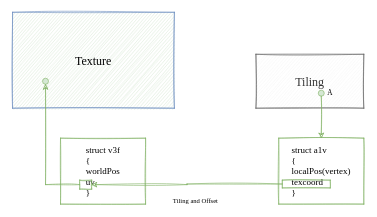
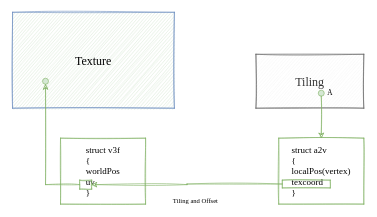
- <mxCell id="7" value="&lt;div style=&quot;text-align: left ; font-size: 15px&quot;&gt;&lt;font style=&quot;font-size: 15px&quot; face=&quot;Comic Sans MS&quot;&gt;struct a1v&lt;/font&gt;&lt;/div&gt;&lt;div style=&quot;text-align: left ; font-size: 15px&quot;&gt;&lt;font style=&quot;font-size: 15px&quot; face=&quot;Comic Sans MS&quot;&gt;{&lt;/font&gt;&lt;/div&gt;&lt;div style=&quot;text-align: left ; font-size: 15px&quot;&gt;&lt;font style=&quot;font-size: 15px&quot; face=&quot;Comic Sans MS&quot;&gt;localPos(vertex)&lt;/font&gt;&lt;/div&gt;&lt;div style=&quot;text-align: left ; font-size: 15px&quot;&gt;&lt;font style=&quot;font-size: 15px&quot; face=&quot;Comic Sans MS&quot;&gt;texcoord&lt;/font&gt;&lt;/div&gt;&lt;font style=&quot;font-size: 15px&quot; face=&quot;Comic Sans MS&quot;&gt;&lt;div style=&quot;text-align: left&quot;&gt;}&lt;/div&gt;&lt;/font&gt;" style="text;html=1;strokeColor=#82b366;align=center;verticalAlign=middle;whiteSpace=wrap;rounded=0;shadow=0;sketch=1;" vertex="1" parent="1"><mxGeometry x="464.04" y="230" width="141.92" height="110" as="geometry" /></mxCell>
+ <mxCell id="7" value="&lt;div style=&quot;text-align: left ; font-size: 15px&quot;&gt;&lt;font style=&quot;font-size: 15px&quot; face=&quot;Comic Sans MS&quot;&gt;struct a2v&lt;/font&gt;&lt;/div&gt;&lt;div style=&quot;text-align: left ; font-size: 15px&quot;&gt;&lt;font style=&quot;font-size: 15px&quot; face=&quot;Comic Sans MS&quot;&gt;{&lt;/font&gt;&lt;/div&gt;&lt;div style=&quot;text-align: left ; font-size: 15px&quot;&gt;&lt;font style=&quot;font-size: 15px&quot; face=&quot;Comic Sans MS&quot;&gt;localPos(vertex)&lt;/font&gt;&lt;/div&gt;&lt;div style=&quot;text-align: left ; font-size: 15px&quot;&gt;&lt;font style=&quot;font-size: 15px&quot; face=&quot;Comic Sans MS&quot;&gt;texcoord&lt;/font&gt;&lt;/div&gt;&lt;font style=&quot;font-size: 15px&quot; face=&quot;Comic Sans MS&quot;&gt;&lt;div style=&quot;text-align: left&quot;&gt;}&lt;/div&gt;&lt;/font&gt;" style="text;html=1;strokeColor=#82b366;align=center;verticalAlign=middle;whiteSpace=wrap;rounded=0;shadow=0;sketch=1;" vertex="1" parent="1"><mxGeometry x="464.04" y="230" width="141.92" height="110" as="geometry" /></mxCell>
